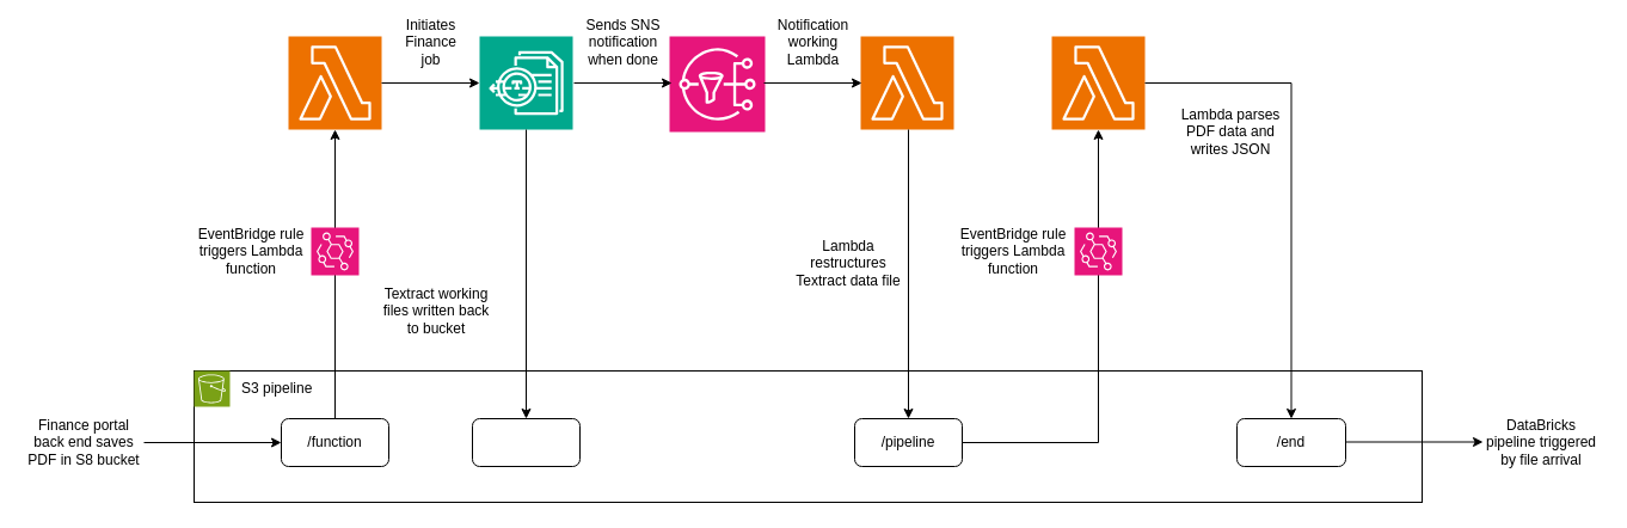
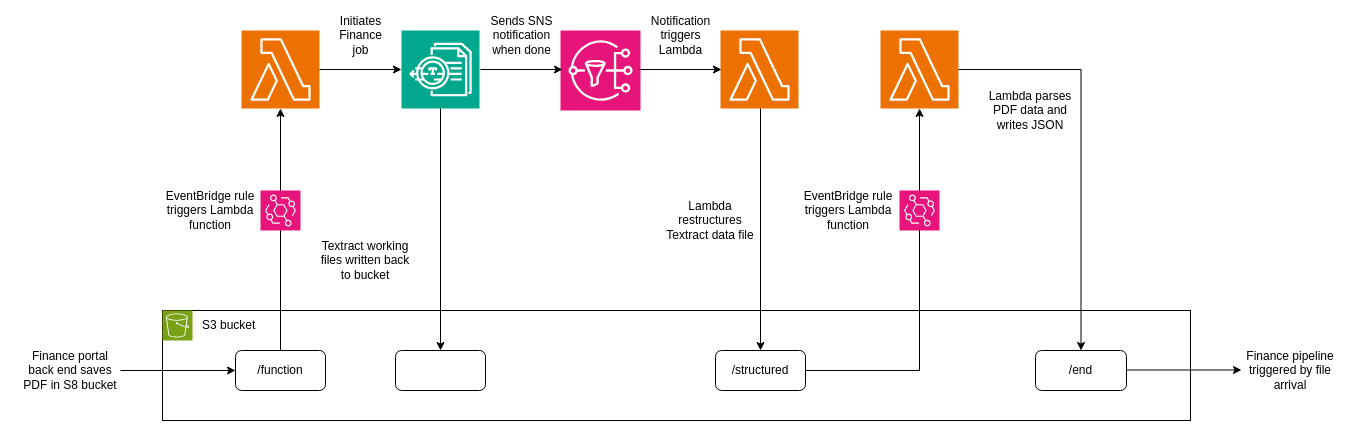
- <mxCell id="22" value="Notification working Lambda" style="text;html=1;align=center;verticalAlign=middle;whiteSpace=wrap;rounded=0;" vertex="1" parent="1"><mxGeometry x="640" y="20" width="81" height="30" as="geometry" /></mxCell>
+ <mxCell id="22" value="Notification triggers Lambda" style="text;html=1;align=center;verticalAlign=middle;whiteSpace=wrap;rounded=0;" vertex="1" parent="1"><mxGeometry x="640" y="20" width="81" height="30" as="geometry" /></mxCell>
- <mxCell id="8" value="S3 pipeline" style="text;html=1;align=left;verticalAlign=middle;whiteSpace=wrap;rounded=0;" vertex="1" parent="1"><mxGeometry x="200" y="310" width="250" height="30" as="geometry" /></mxCell>
+ <mxCell id="8" value="S3 bucket" style="text;html=1;align=left;verticalAlign=middle;whiteSpace=wrap;rounded=0;" vertex="1" parent="1"><mxGeometry x="200" y="310" width="250" height="30" as="geometry" /></mxCell>
- <mxCell id="35" value="/pipeline" style="text;html=1;align=center;verticalAlign=middle;whiteSpace=wrap;rounded=0;" vertex="1" parent="33"><mxGeometry x="15" y="5" width="60" height="30" as="geometry" /></mxCell>
+ <mxCell id="35" value="/structured" style="text;html=1;align=center;verticalAlign=middle;whiteSpace=wrap;rounded=0;" vertex="1" parent="33"><mxGeometry x="15" y="5" width="60" height="30" as="geometry" /></mxCell>
- <mxCell id="42" value="DataBricks pipeline triggered by file arrival" style="text;html=1;align=center;verticalAlign=middle;whiteSpace=wrap;rounded=0;" vertex="1" parent="1"><mxGeometry x="1240" y="355" width="100" height="30" as="geometry" /></mxCell>
+ <mxCell id="42" value="Finance pipeline triggered by file arrival" style="text;html=1;align=center;verticalAlign=middle;whiteSpace=wrap;rounded=0;" vertex="1" parent="1"><mxGeometry x="1240" y="355" width="100" height="30" as="geometry" /></mxCell>
